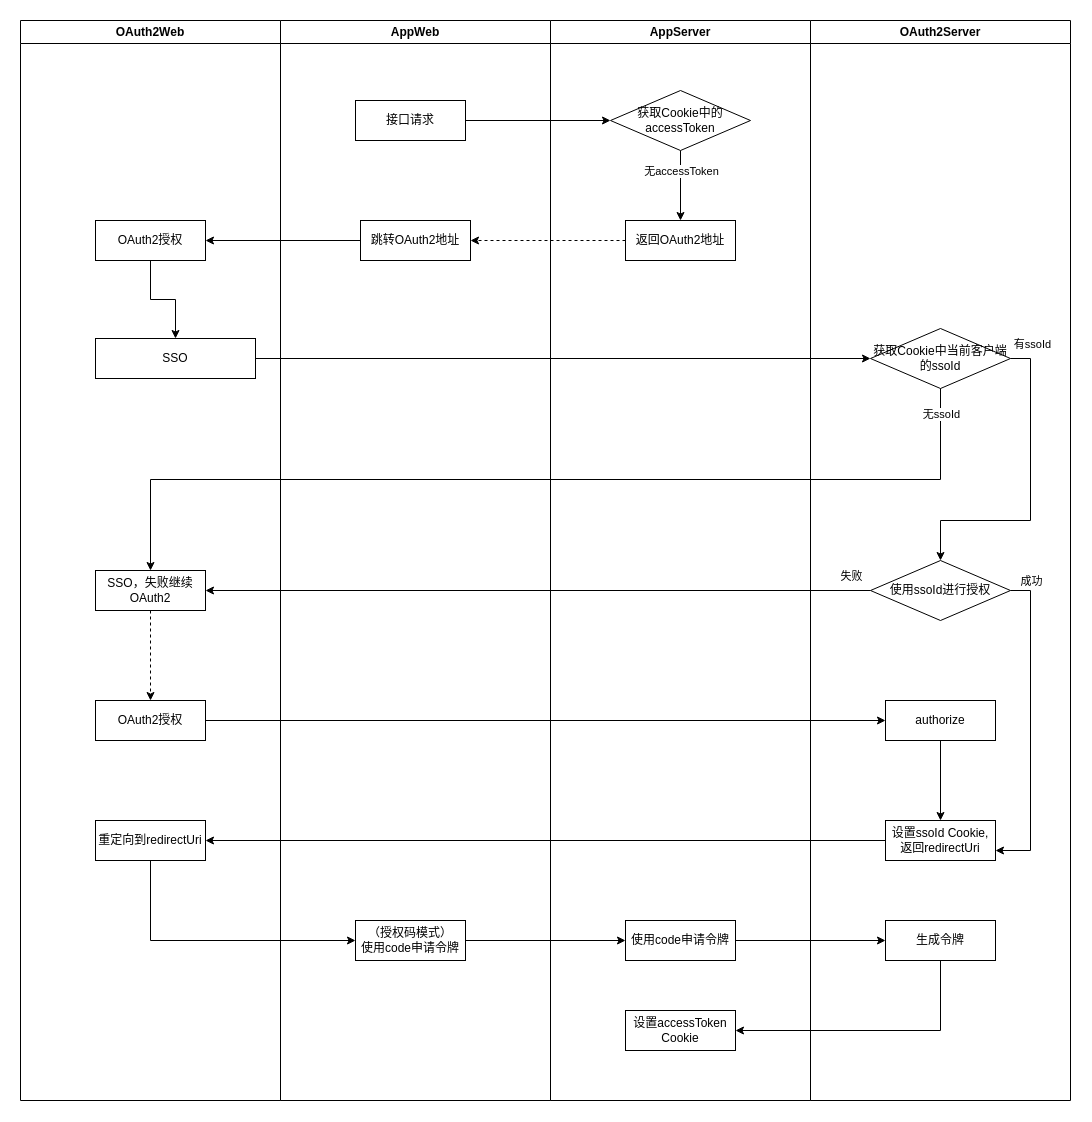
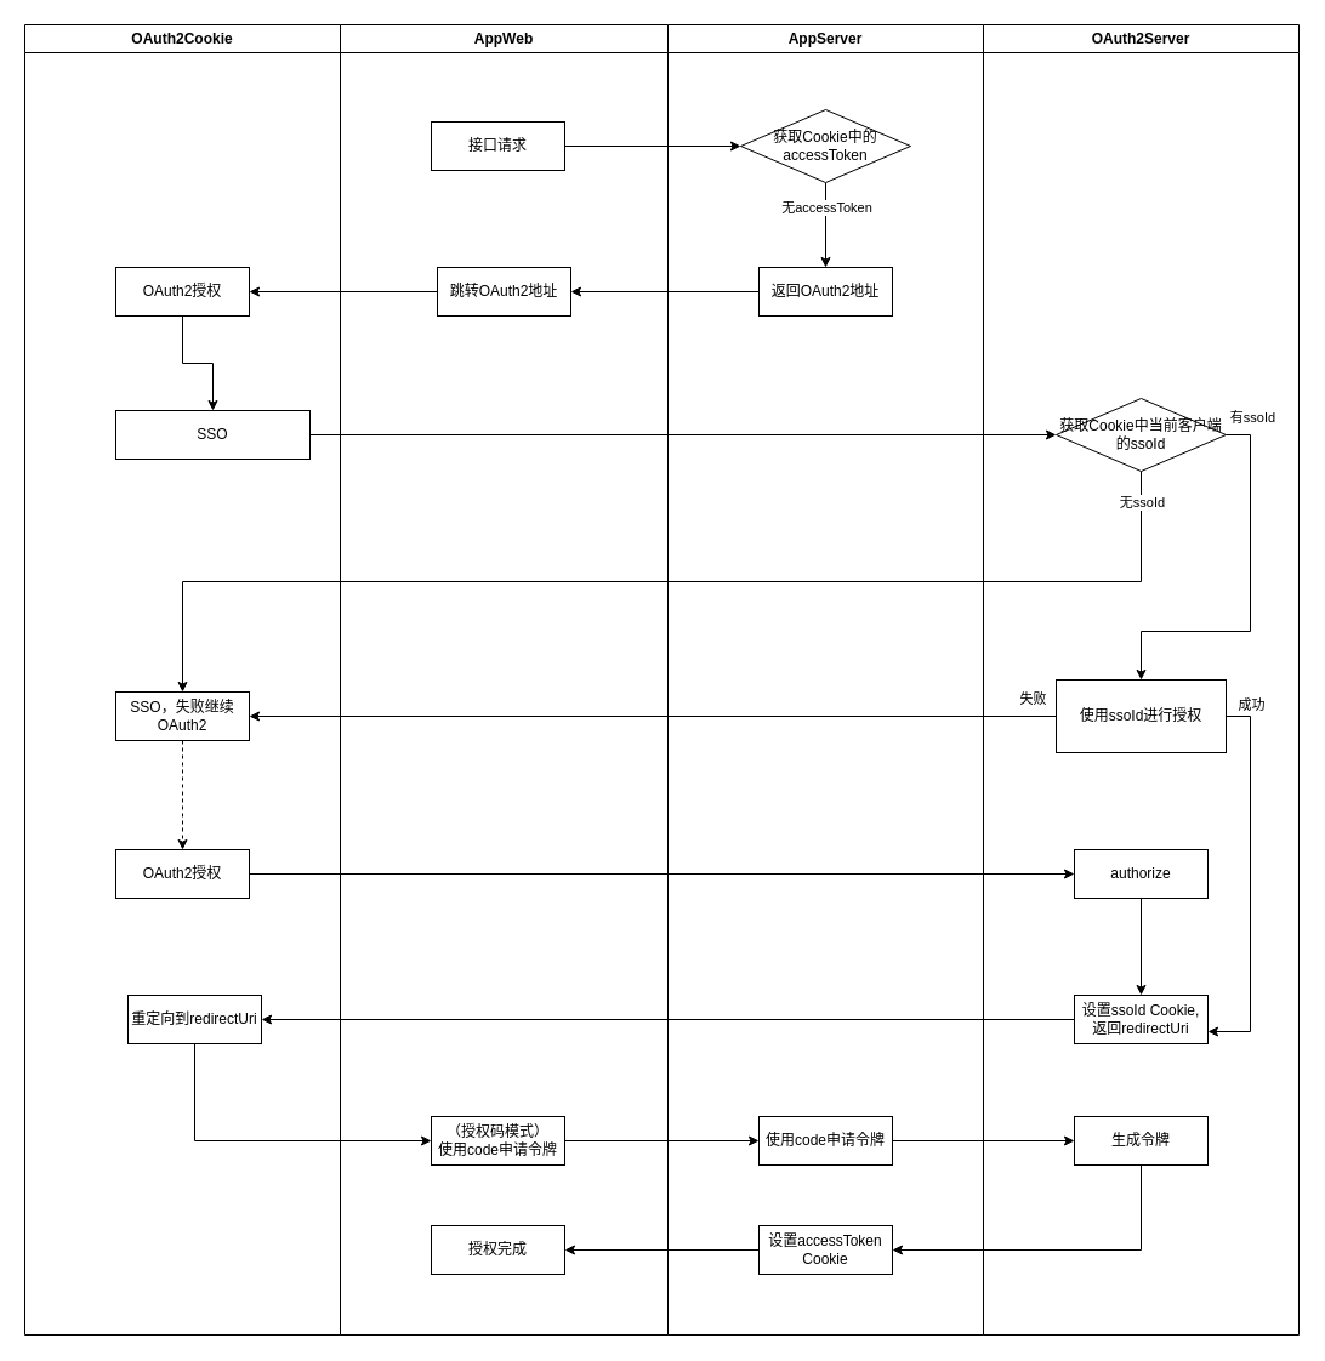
- <mxCell id="14" value="OAuth2Web" style="swimlane;whiteSpace=wrap;html=1;" vertex="1" parent="1"><mxGeometry x="20" y="20" width="260" height="1080" as="geometry" /></mxCell>
+ <mxCell id="14" value="OAuth2Cookie" style="swimlane;whiteSpace=wrap;html=1;" vertex="1" parent="1"><mxGeometry x="20" y="20" width="260" height="1080" as="geometry" /></mxCell>
- <mxCell id="34" style="edgeStyle=orthogonalEdgeStyle;rounded=0;orthogonalLoop=1;jettySize=auto;html=1;entryX=1;entryY=0.5;entryDx=0;entryDy=0;dashed=1;" edge="1" parent="1" source="6" target="11"><mxGeometry relative="1" as="geometry" /></mxCell>
+ <mxCell id="34" style="edgeStyle=orthogonalEdgeStyle;rounded=0;orthogonalLoop=1;jettySize=auto;html=1;entryX=1;entryY=0.5;entryDx=0;entryDy=0;" edge="1" parent="1" source="6" target="11"><mxGeometry relative="1" as="geometry" /></mxCell>
- <mxCell id="28" value="使用ssoId进行授权" style="rhombus;whiteSpace=wrap;html=1;" vertex="1" parent="22"><mxGeometry x="60" y="540" width="140" height="60" as="geometry" /></mxCell>
+ <mxCell id="28" value="使用ssoId进行授权" style="whiteSpace=wrap;html=1;rounded=0;" vertex="1" parent="22"><mxGeometry x="60" y="540" width="140" height="60" as="geometry" /></mxCell>
- <mxCell id="20" value="重定向到redirectUri" style="rounded=0;whiteSpace=wrap;html=1;" vertex="1" parent="14"><mxGeometry x="75" y="800" width="110" height="40" as="geometry" /></mxCell>
+ <mxCell id="20" value="重定向到redirectUri" style="rounded=0;whiteSpace=wrap;html=1;" vertex="1" parent="14"><mxGeometry x="85" y="800" width="110" height="40" as="geometry" /></mxCell>
+ <mxCell id="13" value="授权完成" style="rounded=0;whiteSpace=wrap;html=1;" vertex="1" parent="9"><mxGeometry x="75" y="990" width="110" height="40" as="geometry" /></mxCell>
+ <mxCell id="44" style="edgeStyle=orthogonalEdgeStyle;rounded=0;orthogonalLoop=1;jettySize=auto;html=1;exitX=0;exitY=0.5;exitDx=0;exitDy=0;entryX=1;entryY=0.5;entryDx=0;entryDy=0;" edge="1" parent="1" source="8" target="13"><mxGeometry relative="1" as="geometry" /></mxCell>
